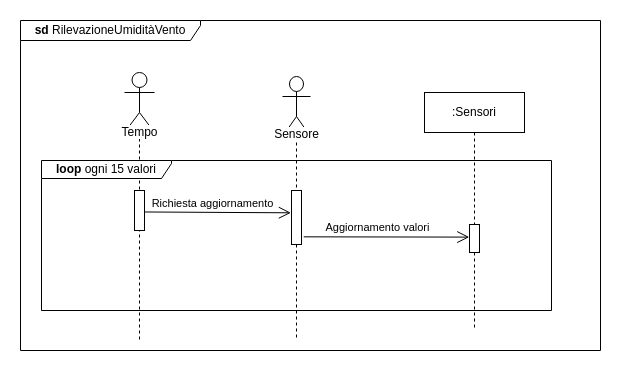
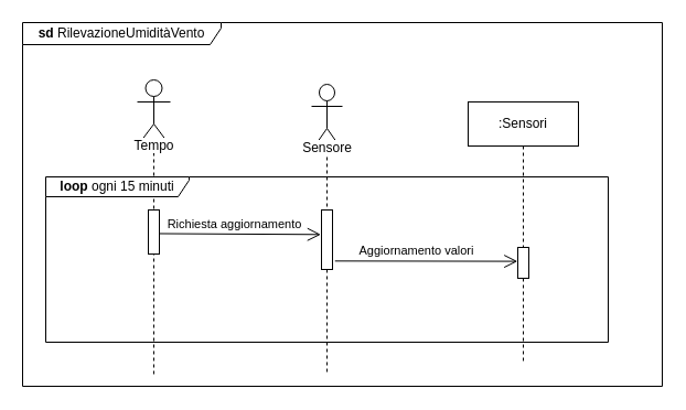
- <mxCell id="13" value="&lt;b&gt;loop &lt;/b&gt;ogni 15 valori" style="shape=umlFrame;whiteSpace=wrap;html=1;width=130;height=18;" parent="1" vertex="1"><mxGeometry x="41" y="160" width="510" height="150" as="geometry" /></mxCell>
+ <mxCell id="13" value="&lt;b&gt;loop &lt;/b&gt;ogni 15 minuti" style="shape=umlFrame;whiteSpace=wrap;html=1;width=130;height=18;" parent="1" vertex="1"><mxGeometry x="41" y="160" width="510" height="150" as="geometry" /></mxCell>
